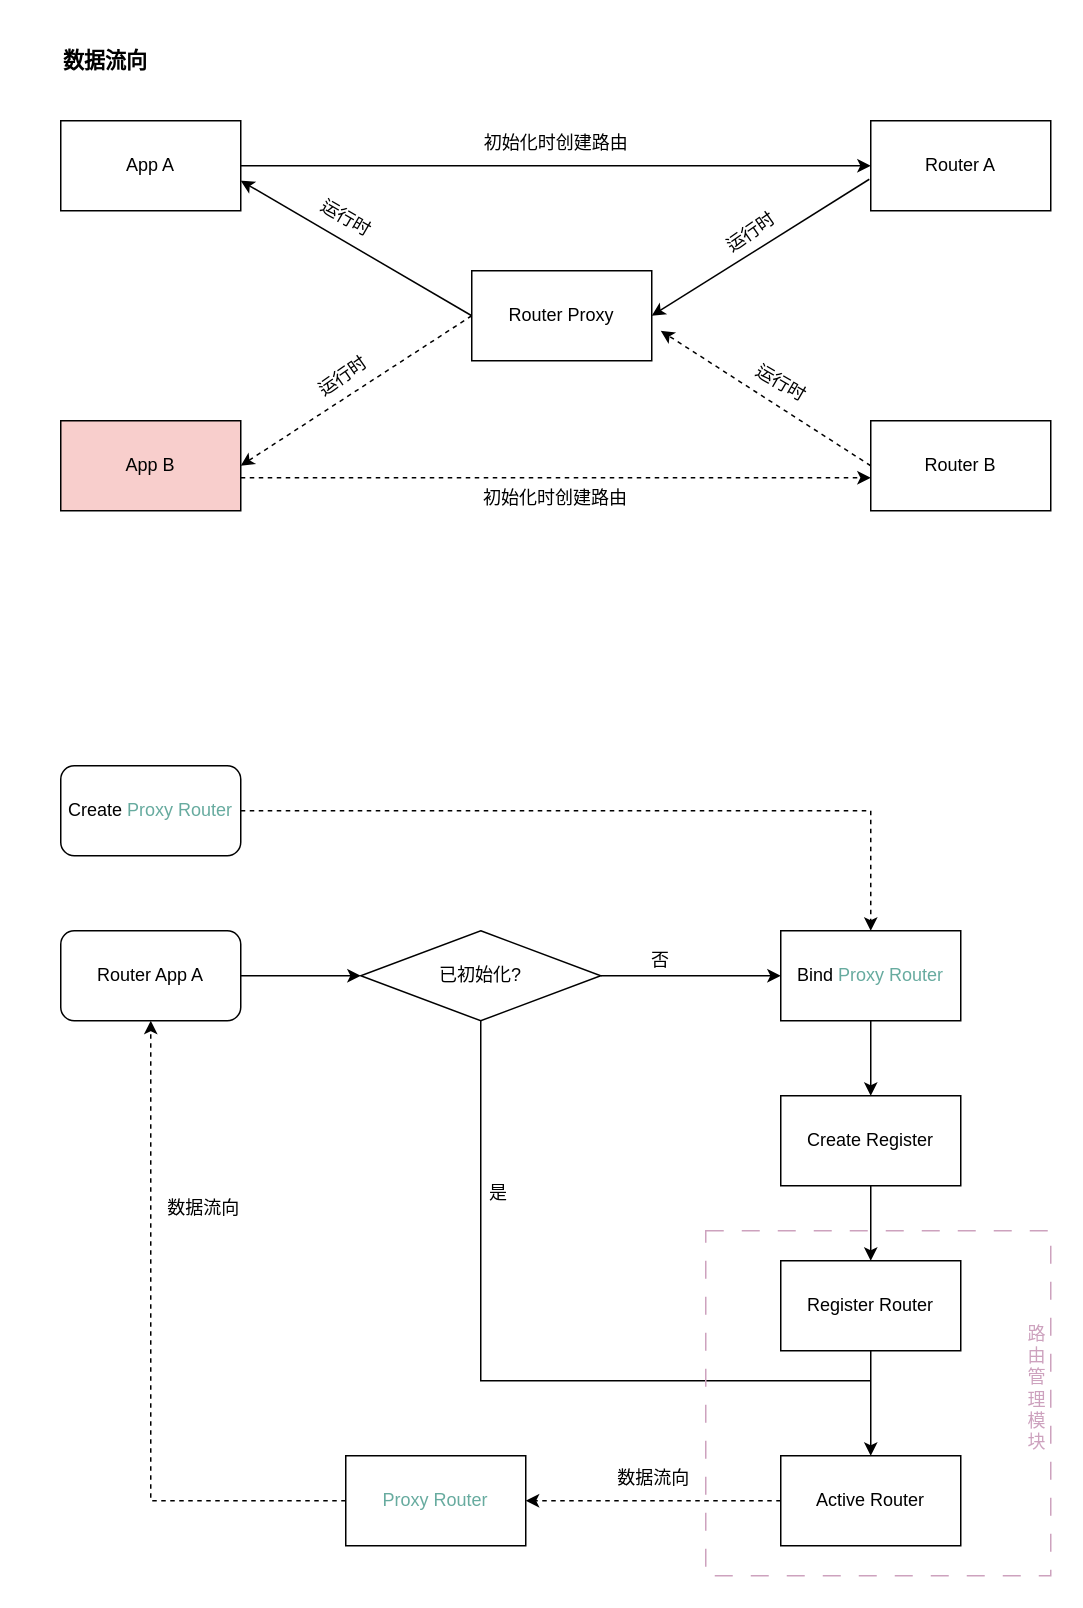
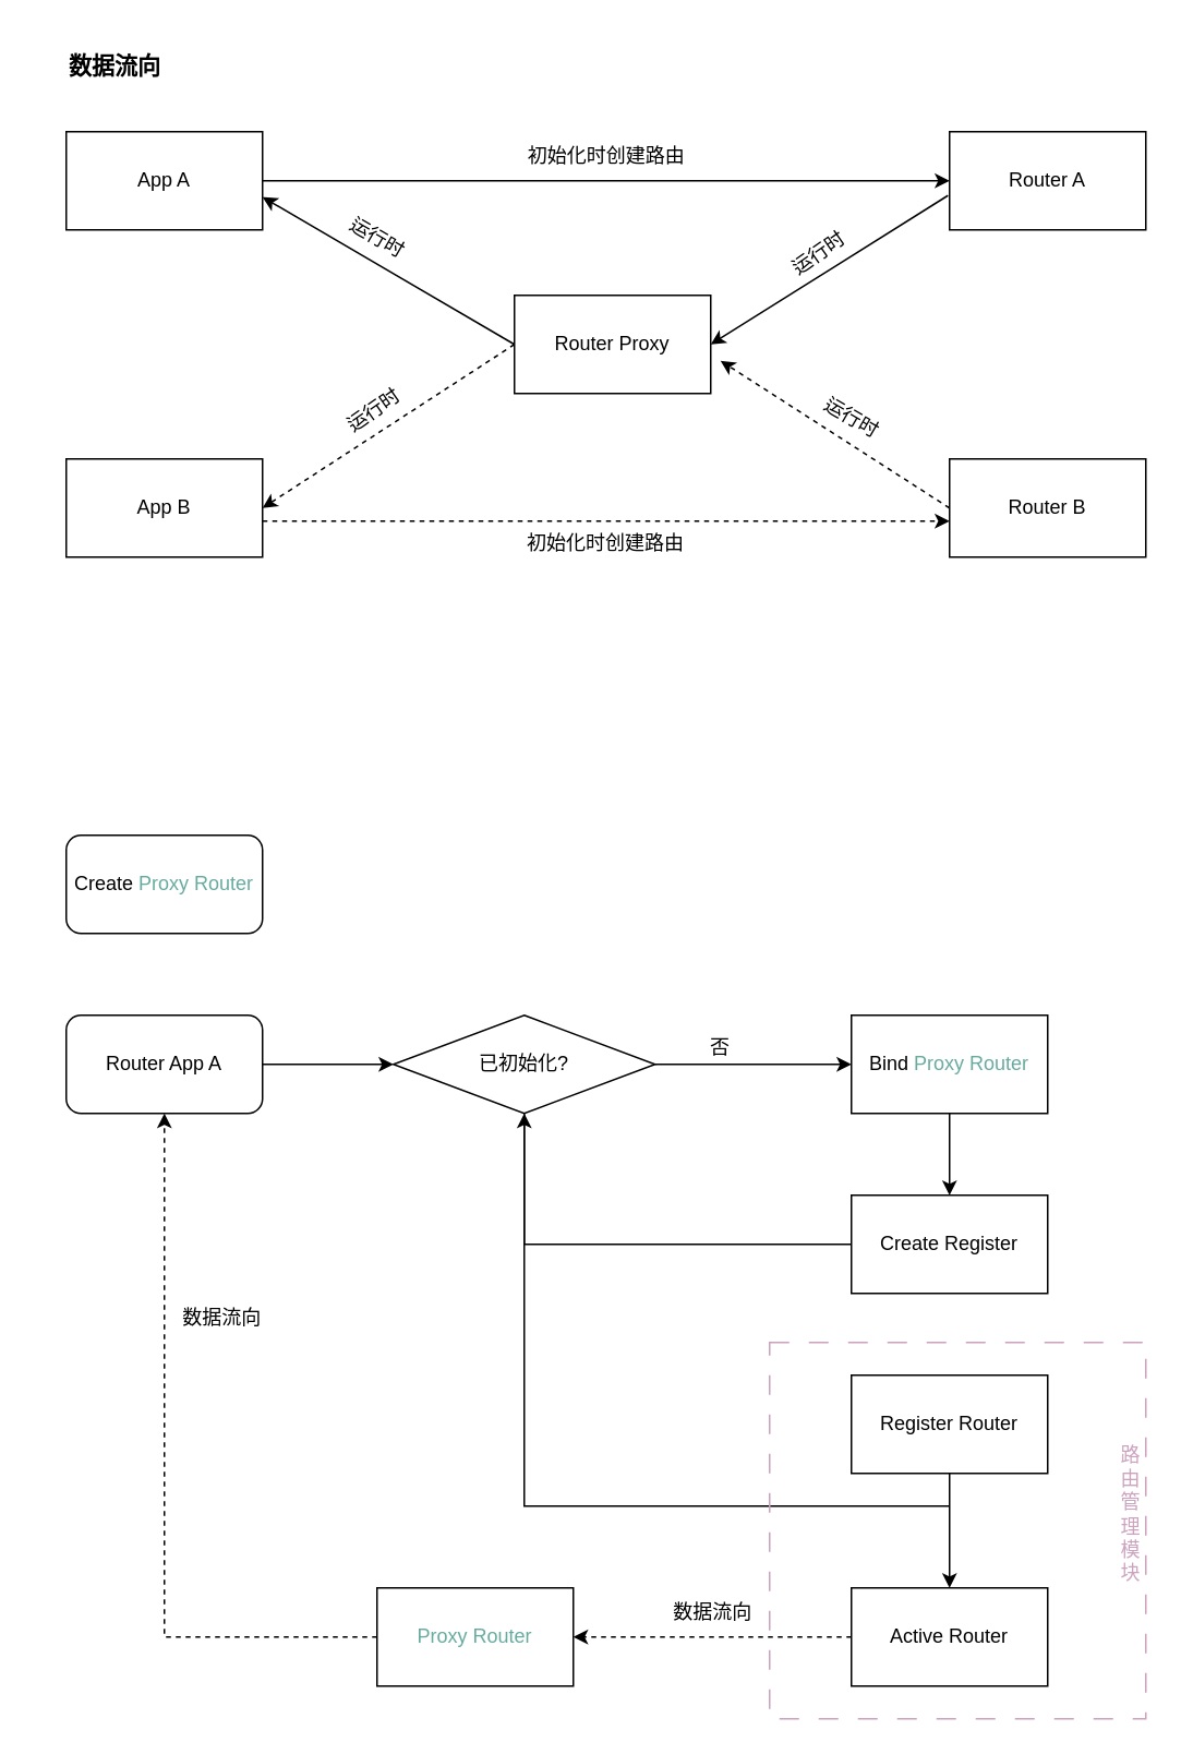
- <mxCell id="9" value="App B" style="rounded=0;whiteSpace=wrap;html=1;fillColor=#f8cecc;" parent="1" vertex="1"><mxGeometry x="40" y="280" width="120" height="60" as="geometry" /></mxCell>
+ <mxCell id="9" value="App B" style="rounded=0;whiteSpace=wrap;html=1;" parent="1" vertex="1"><mxGeometry x="40" y="280" width="120" height="60" as="geometry" /></mxCell>
- <mxCell id="42" value="" style="endArrow=classic;html=1;rounded=0;entryX=0.5;entryY=0;entryDx=0;entryDy=0;exitX=1;exitY=0.5;exitDx=0;exitDy=0;dashed=1;" edge="1" parent="1" source="39" target="38"><mxGeometry width="50" height="50" relative="1" as="geometry"><mxPoint x="250" y="790" as="sourcePoint" /><mxPoint x="300" y="740" as="targetPoint" /><Array as="points"><mxPoint x="580" y="540" /></Array></mxGeometry></mxCell>
- <mxCell id="28" value="是" style="text;html=1;strokeColor=none;fillColor=none;align=center;verticalAlign=middle;whiteSpace=wrap;rounded=0;" parent="1" vertex="1"><mxGeometry x="302" y="780" width="60" height="30" as="geometry" /></mxCell>
- <mxCell id="24" value="" style="edgeStyle=orthogonalEdgeStyle;rounded=0;orthogonalLoop=1;jettySize=auto;html=1;" edge="1" parent="1" source="25" target="36"><mxGeometry relative="1" as="geometry" /></mxCell>
+ <mxCell id="24" value="" style="edgeStyle=orthogonalEdgeStyle;rounded=0;orthogonalLoop=1;jettySize=auto;html=1;" edge="1" parent="1" source="25" target="23"><mxGeometry relative="1" as="geometry" /></mxCell>
